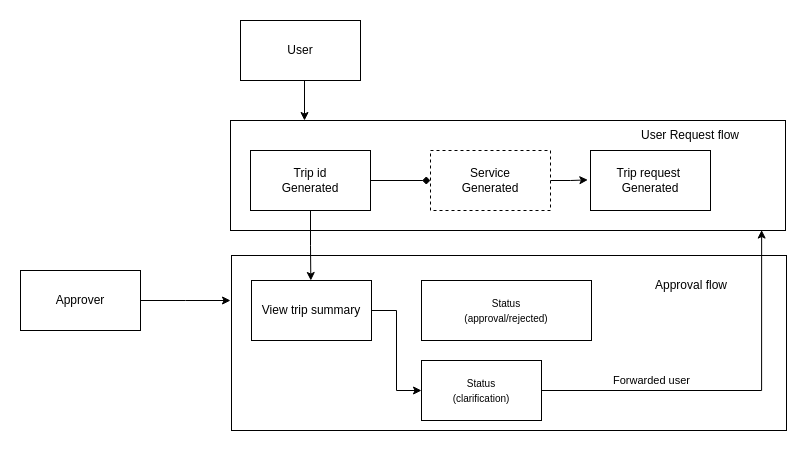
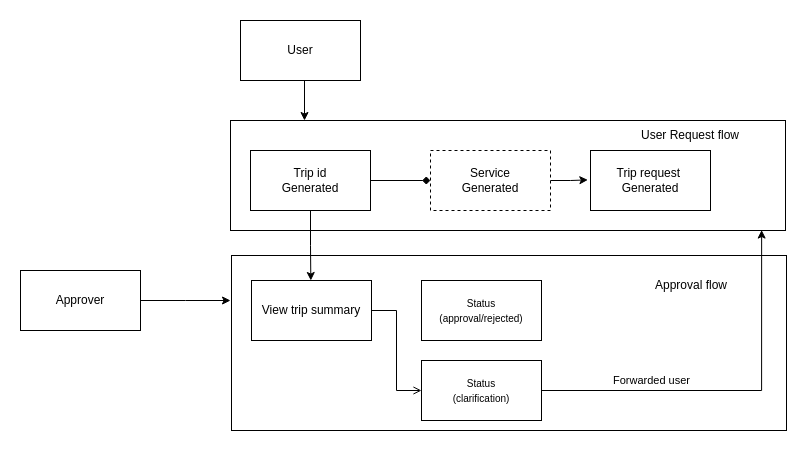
- <mxCell id="15" value="&lt;div style=&quot;&quot;&gt;&lt;span style=&quot;background-color: initial; font-size: 10px;&quot;&gt;Status&lt;/span&gt;&lt;/div&gt;&lt;div style=&quot;&quot;&gt;&lt;span style=&quot;background-color: initial; font-size: 10px;&quot;&gt;(approval/rejected)&lt;/span&gt;&lt;/div&gt;" style="rounded=0;whiteSpace=wrap;html=1;align=center;" vertex="1" parent="1"><mxGeometry x="421" y="279.996" width="170" height="60" as="geometry" /></mxCell>
+ <mxCell id="15" value="&lt;div style=&quot;&quot;&gt;&lt;span style=&quot;background-color: initial; font-size: 10px;&quot;&gt;Status&lt;/span&gt;&lt;/div&gt;&lt;div style=&quot;&quot;&gt;&lt;span style=&quot;background-color: initial; font-size: 10px;&quot;&gt;(approval/rejected)&lt;/span&gt;&lt;/div&gt;" style="rounded=0;whiteSpace=wrap;html=1;align=center;" vertex="1" parent="1"><mxGeometry x="421" y="279.996" width="120" height="60" as="geometry" /></mxCell>
- <mxCell id="13" style="edgeStyle=orthogonalEdgeStyle;rounded=0;orthogonalLoop=1;jettySize=auto;html=1;exitX=1;exitY=0.5;exitDx=0;exitDy=0;entryX=0;entryY=0.5;entryDx=0;entryDy=0;" edge="1" parent="1" source="14" target="16"><mxGeometry relative="1" as="geometry" /></mxCell>
+ <mxCell id="13" style="edgeStyle=orthogonalEdgeStyle;rounded=0;orthogonalLoop=1;jettySize=auto;html=1;exitX=1;exitY=0.5;exitDx=0;exitDy=0;entryX=0;entryY=0.5;entryDx=0;entryDy=0;endArrow=open;" edge="1" parent="1" source="14" target="16"><mxGeometry relative="1" as="geometry" /></mxCell>
